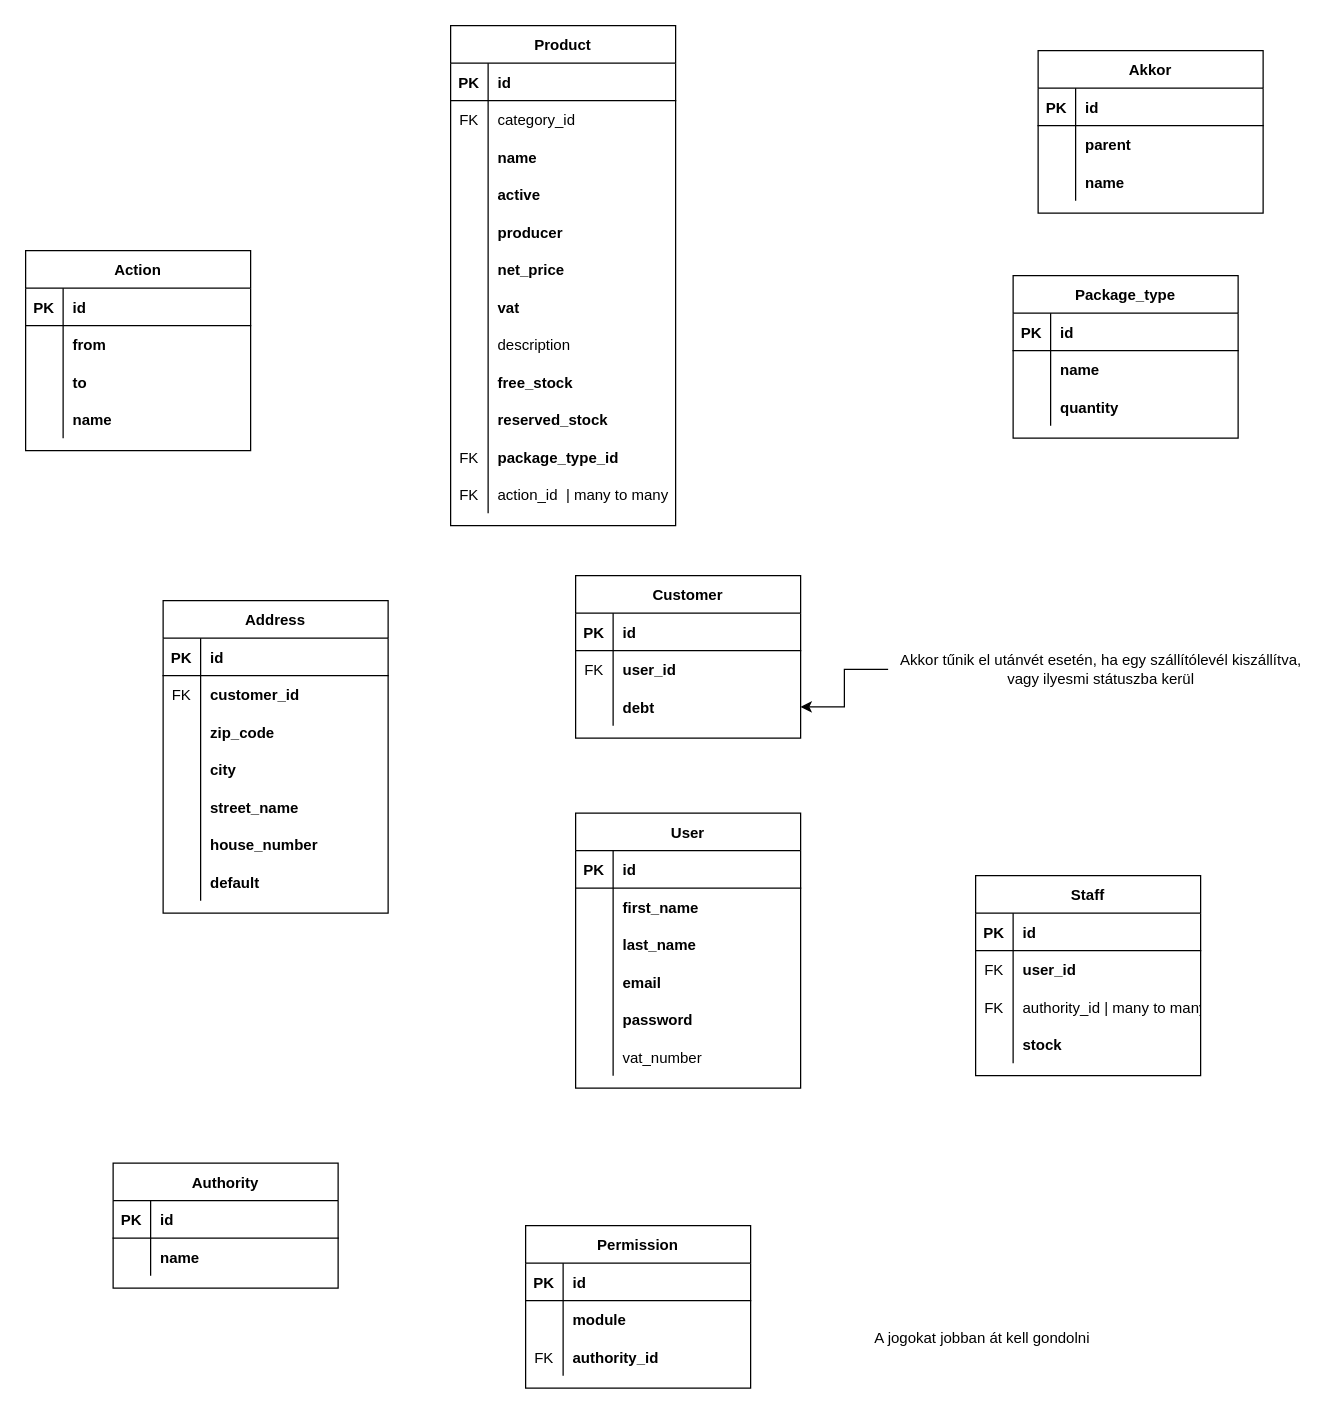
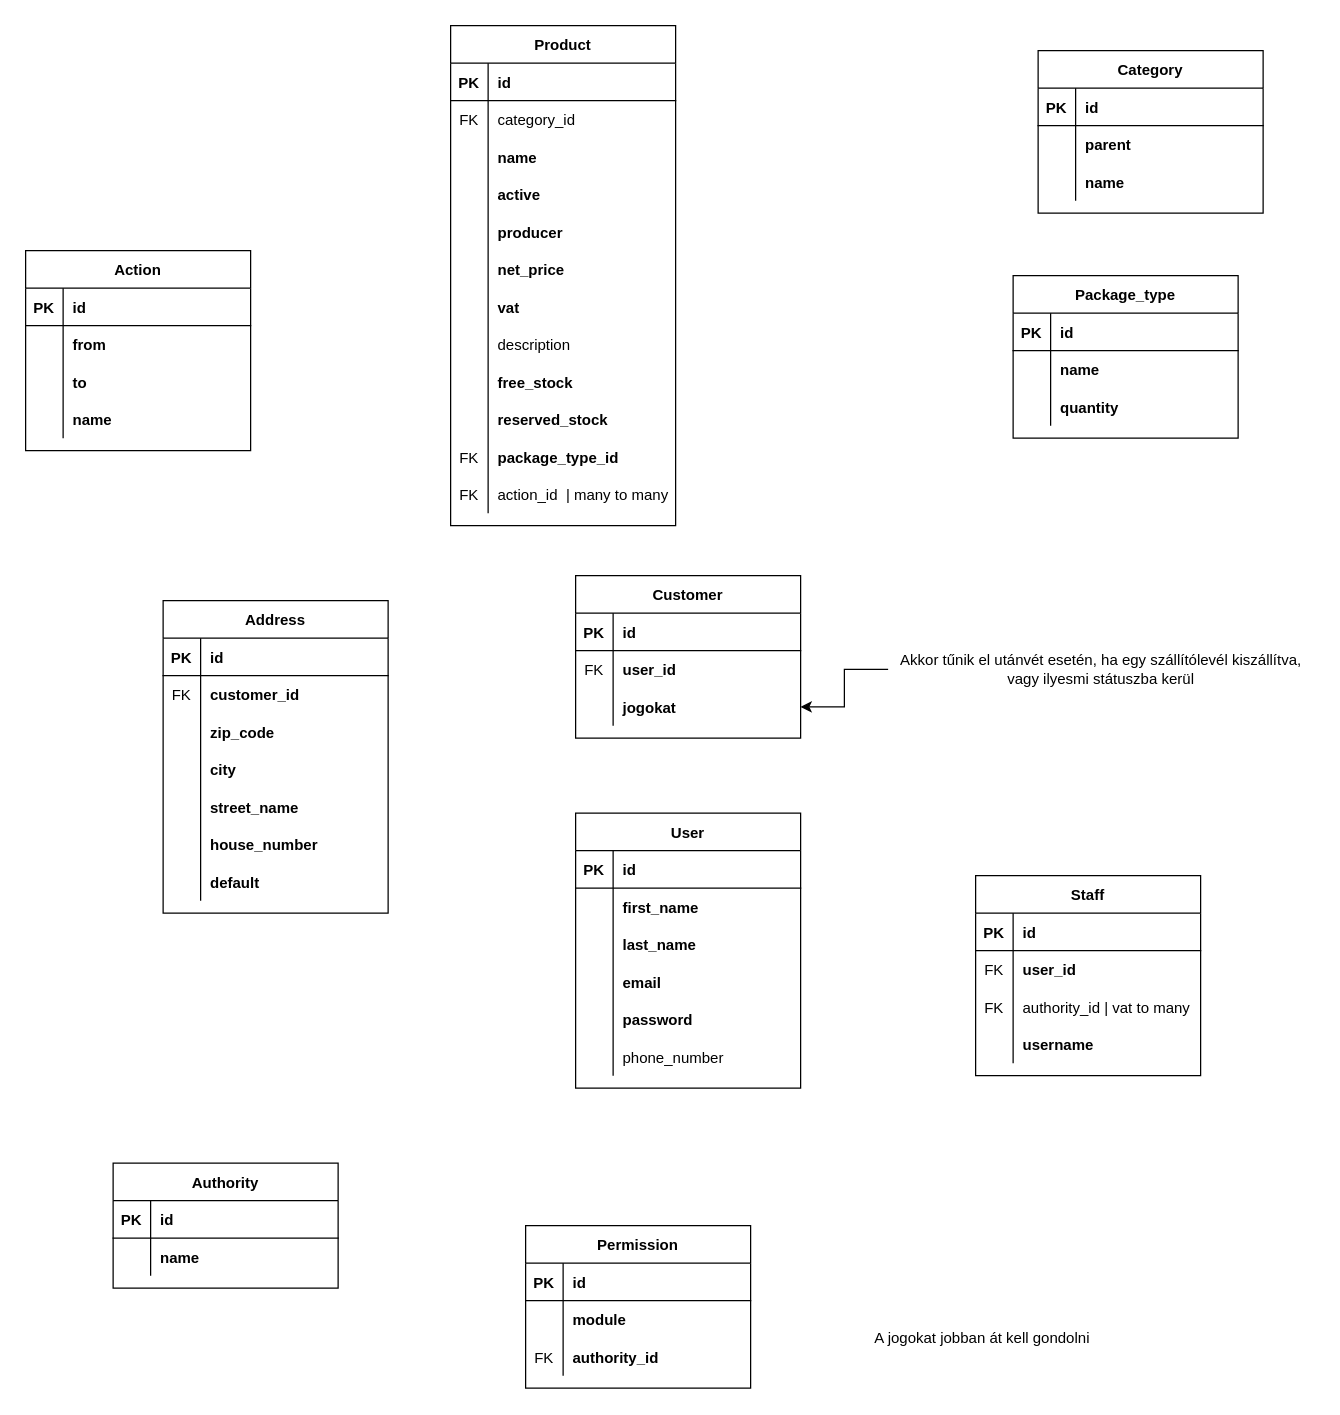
- <mxCell id="2" value="Akkor" style="shape=table;startSize=30;container=1;collapsible=1;childLayout=tableLayout;fixedRows=1;rowLines=0;fontStyle=1;align=center;resizeLast=1;strokeColor=default;strokeWidth=1;fillColor=default;" vertex="1" parent="1"><mxGeometry x="830" y="40" width="180" height="130" as="geometry"><mxRectangle x="110" y="80" width="90" height="30" as="alternateBounds" /></mxGeometry></mxCell>
+ <mxCell id="2" value="Category" style="shape=table;startSize=30;container=1;collapsible=1;childLayout=tableLayout;fixedRows=1;rowLines=0;fontStyle=1;align=center;resizeLast=1;strokeColor=default;strokeWidth=1;fillColor=default;" vertex="1" parent="1"><mxGeometry x="830" y="40" width="180" height="130" as="geometry"><mxRectangle x="110" y="80" width="90" height="30" as="alternateBounds" /></mxGeometry></mxCell>
- <mxCell id="71" value="debt" style="shape=partialRectangle;connectable=0;fillColor=none;top=0;left=0;bottom=0;right=0;align=left;spacingLeft=6;overflow=hidden;strokeColor=default;strokeWidth=1;fontStyle=1" vertex="1" parent="69"><mxGeometry x="30" width="150" height="30" as="geometry"><mxRectangle width="150" height="30" as="alternateBounds" /></mxGeometry></mxCell>
+ <mxCell id="71" value="jogokat" style="shape=partialRectangle;connectable=0;fillColor=none;top=0;left=0;bottom=0;right=0;align=left;spacingLeft=6;overflow=hidden;strokeColor=default;strokeWidth=1;fontStyle=1" vertex="1" parent="69"><mxGeometry x="30" width="150" height="30" as="geometry"><mxRectangle width="150" height="30" as="alternateBounds" /></mxGeometry></mxCell>
- <mxCell id="124" value="authority_id | many to many" style="shape=partialRectangle;connectable=0;fillColor=none;top=0;left=0;bottom=0;right=0;align=left;spacingLeft=6;overflow=hidden;strokeColor=default;strokeWidth=1;fontStyle=0" vertex="1" parent="122"><mxGeometry x="30" width="150" height="30" as="geometry"><mxRectangle width="150" height="30" as="alternateBounds" /></mxGeometry></mxCell>
+ <mxCell id="124" value="authority_id | vat to many" style="shape=partialRectangle;connectable=0;fillColor=none;top=0;left=0;bottom=0;right=0;align=left;spacingLeft=6;overflow=hidden;strokeColor=default;strokeWidth=1;fontStyle=0" vertex="1" parent="122"><mxGeometry x="30" width="150" height="30" as="geometry"><mxRectangle width="150" height="30" as="alternateBounds" /></mxGeometry></mxCell>
- <mxCell id="127" value="stock" style="shape=partialRectangle;connectable=0;fillColor=none;top=0;left=0;bottom=0;right=0;align=left;spacingLeft=6;overflow=hidden;strokeColor=default;strokeWidth=1;fontStyle=1" vertex="1" parent="125"><mxGeometry x="30" width="150" height="30" as="geometry"><mxRectangle width="150" height="30" as="alternateBounds" /></mxGeometry></mxCell>
+ <mxCell id="127" value="username" style="shape=partialRectangle;connectable=0;fillColor=none;top=0;left=0;bottom=0;right=0;align=left;spacingLeft=6;overflow=hidden;strokeColor=default;strokeWidth=1;fontStyle=1" vertex="1" parent="125"><mxGeometry x="30" width="150" height="30" as="geometry"><mxRectangle width="150" height="30" as="alternateBounds" /></mxGeometry></mxCell>
- <mxCell id="112" value="vat_number" style="shape=partialRectangle;connectable=0;fillColor=none;top=0;left=0;bottom=0;right=0;align=left;spacingLeft=6;overflow=hidden;strokeColor=default;strokeWidth=1;" vertex="1" parent="110"><mxGeometry x="30" width="150" height="30" as="geometry"><mxRectangle width="150" height="30" as="alternateBounds" /></mxGeometry></mxCell>
+ <mxCell id="112" value="phone_number" style="shape=partialRectangle;connectable=0;fillColor=none;top=0;left=0;bottom=0;right=0;align=left;spacingLeft=6;overflow=hidden;strokeColor=default;strokeWidth=1;" vertex="1" parent="110"><mxGeometry x="30" width="150" height="30" as="geometry"><mxRectangle width="150" height="30" as="alternateBounds" /></mxGeometry></mxCell>
